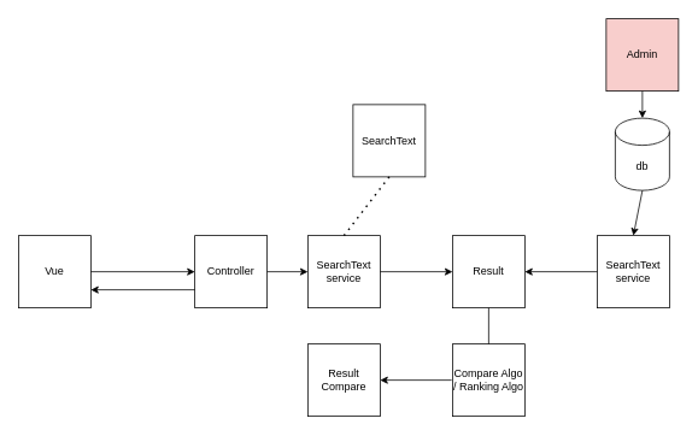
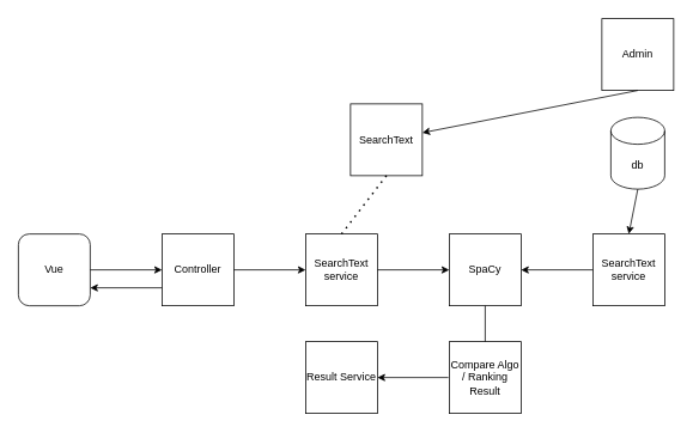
- <mxCell id="12" value="Admin" style="whiteSpace=wrap;html=1;aspect=fixed;fillColor=#f8cecc;" vertex="1" parent="1"><mxGeometry x="670" y="20" width="80" height="80" as="geometry" /></mxCell>
+ <mxCell id="12" value="Admin" style="whiteSpace=wrap;html=1;aspect=fixed;" vertex="1" parent="1"><mxGeometry x="670" y="20" width="80" height="80" as="geometry" /></mxCell>
- <mxCell id="13" value="" style="endArrow=classic;html=1;exitX=0.5;exitY=1;exitDx=0;exitDy=0;entryX=0.5;entryY=0;entryDx=0;entryDy=0;entryPerimeter=0;" edge="1" parent="1" source="12" target="11"><mxGeometry width="50" height="50" relative="1" as="geometry"><mxPoint x="690" y="160" as="sourcePoint" /><mxPoint x="720" y="180" as="targetPoint" /></mxGeometry></mxCell>
+ <mxCell id="13" value="" style="endArrow=classic;html=1;exitX=0.5;exitY=1;exitDx=0;exitDy=0;" edge="1" parent="1" source="12" target="7"><mxGeometry width="50" height="50" relative="1" as="geometry"><mxPoint x="690" y="160" as="sourcePoint" /><mxPoint x="720" y="180" as="targetPoint" /></mxGeometry></mxCell>
- <mxCell id="5" value="Vue" style="whiteSpace=wrap;html=1;aspect=fixed;" vertex="1" parent="1"><mxGeometry x="20" y="260" width="80" height="80" as="geometry" /></mxCell>
+ <mxCell id="5" value="Vue" style="whiteSpace=wrap;html=1;aspect=fixed;rounded=1;" vertex="1" parent="1"><mxGeometry x="20" y="260" width="80" height="80" as="geometry" /></mxCell>
- <mxCell id="2" value="Controller" style="whiteSpace=wrap;html=1;aspect=fixed;" vertex="1" parent="1"><mxGeometry x="215" y="260" width="80" height="80" as="geometry" /></mxCell>
+ <mxCell id="2" value="Controller" style="whiteSpace=wrap;html=1;aspect=fixed;" vertex="1" parent="1"><mxGeometry x="180" y="260" width="80" height="80" as="geometry" /></mxCell>
- <mxCell id="8" value="Result" style="whiteSpace=wrap;html=1;aspect=fixed;" vertex="1" parent="1"><mxGeometry x="500" y="260" width="80" height="80" as="geometry" /></mxCell>
+ <mxCell id="8" value="SpaCy" style="whiteSpace=wrap;html=1;aspect=fixed;" vertex="1" parent="1"><mxGeometry x="500" y="260" width="80" height="80" as="geometry" /></mxCell>
- <mxCell id="20" value="Result Compare" style="whiteSpace=wrap;html=1;aspect=fixed;" vertex="1" parent="1"><mxGeometry x="340" y="380" width="80" height="80" as="geometry" /></mxCell>
+ <mxCell id="20" value="Result Service" style="whiteSpace=wrap;html=1;aspect=fixed;" vertex="1" parent="1"><mxGeometry x="340" y="380" width="80" height="80" as="geometry" /></mxCell>
- <mxCell id="18" value="Compare Algo / Ranking Algo" style="whiteSpace=wrap;html=1;aspect=fixed;direction=south;" vertex="1" parent="1"><mxGeometry x="500" y="380" width="80" height="80" as="geometry" /></mxCell>
+ <mxCell id="18" value="Compare Algo / Ranking Result" style="whiteSpace=wrap;html=1;aspect=fixed;direction=south;" vertex="1" parent="1"><mxGeometry x="500" y="380" width="80" height="80" as="geometry" /></mxCell>
